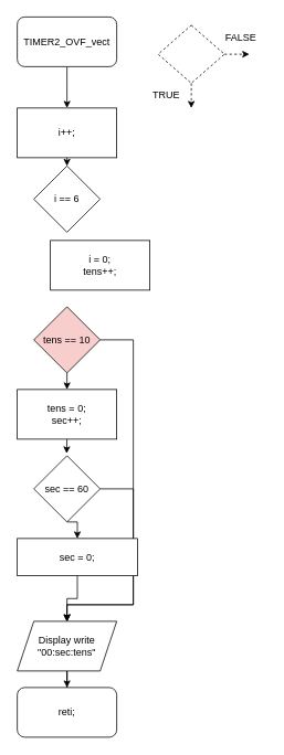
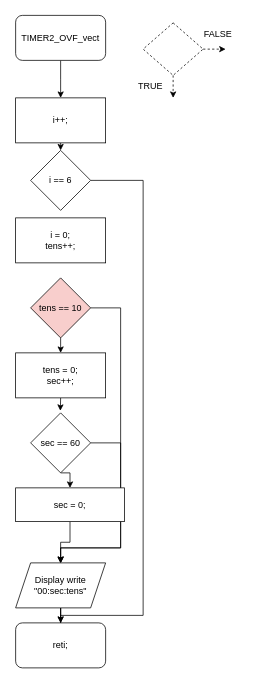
- <mxCell id="8" value="i = 0;&lt;br&gt;tens++;" style="rounded=0;whiteSpace=wrap;html=1;" vertex="1" parent="1"><mxGeometry x="60" y="290" width="120" height="60" as="geometry" /></mxCell>
+ <mxCell id="8" value="i = 0;&lt;br&gt;tens++;" style="rounded=0;whiteSpace=wrap;html=1;" vertex="1" parent="1"><mxGeometry x="20" y="290" width="120" height="60" as="geometry" /></mxCell>
+ <mxCell id="4" style="edgeStyle=orthogonalEdgeStyle;rounded=0;orthogonalLoop=1;jettySize=auto;html=1;entryX=0.5;entryY=0;entryDx=0;entryDy=0;" edge="1" parent="1" source="5" target="21"><mxGeometry relative="1" as="geometry"><Array as="points"><mxPoint x="190" y="240" /><mxPoint x="190" y="820" /><mxPoint x="80" y="820" /></Array></mxGeometry></mxCell>
